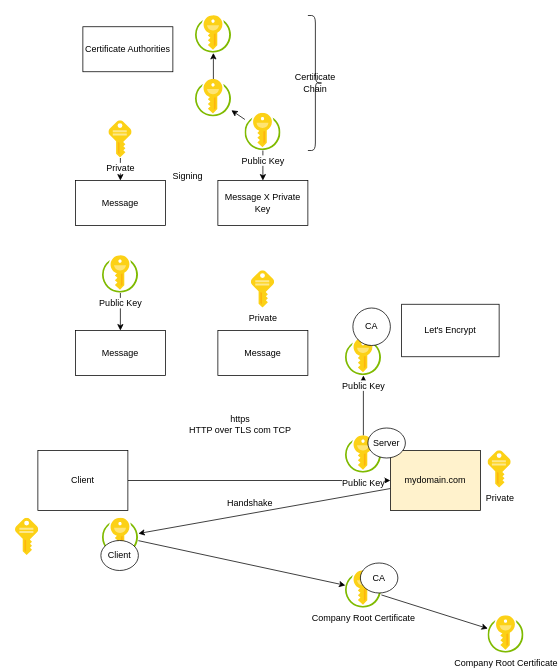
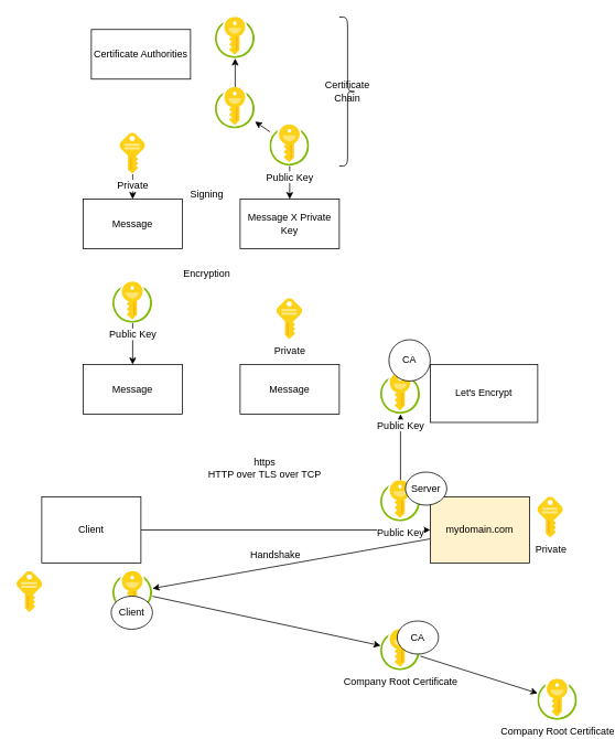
+ <mxCell id="17" value="Encryption" style="text;html=1;strokeColor=none;fillColor=none;align=center;verticalAlign=middle;whiteSpace=wrap;rounded=0;" parent="1" vertex="1"><mxGeometry x="230" y="320" width="40" height="20" as="geometry" /></mxCell>
- <mxCell id="26" value="Let's Encrypt" style="rounded=0;whiteSpace=wrap;html=1;" parent="1" vertex="1"><mxGeometry x="535" y="405" width="130" height="70" as="geometry" /></mxCell>
+ <mxCell id="26" value="Let's Encrypt" style="rounded=0;whiteSpace=wrap;html=1;" parent="1" vertex="1"><mxGeometry x="520" y="440" width="130" height="70" as="geometry" /></mxCell>
- <mxCell id="25" value="https&lt;br&gt;HTTP over TLS com TCP&lt;br&gt;" style="text;html=1;strokeColor=none;fillColor=none;align=center;verticalAlign=middle;whiteSpace=wrap;rounded=0;" parent="1" vertex="1"><mxGeometry x="160" y="540" width="320" height="50" as="geometry" /></mxCell>
+ <mxCell id="25" value="https&lt;br&gt;HTTP over TLS over TCP&lt;br&gt;" style="text;html=1;strokeColor=none;fillColor=none;align=center;verticalAlign=middle;whiteSpace=wrap;rounded=0;" parent="1" vertex="1"><mxGeometry x="160" y="540" width="320" height="50" as="geometry" /></mxCell>
